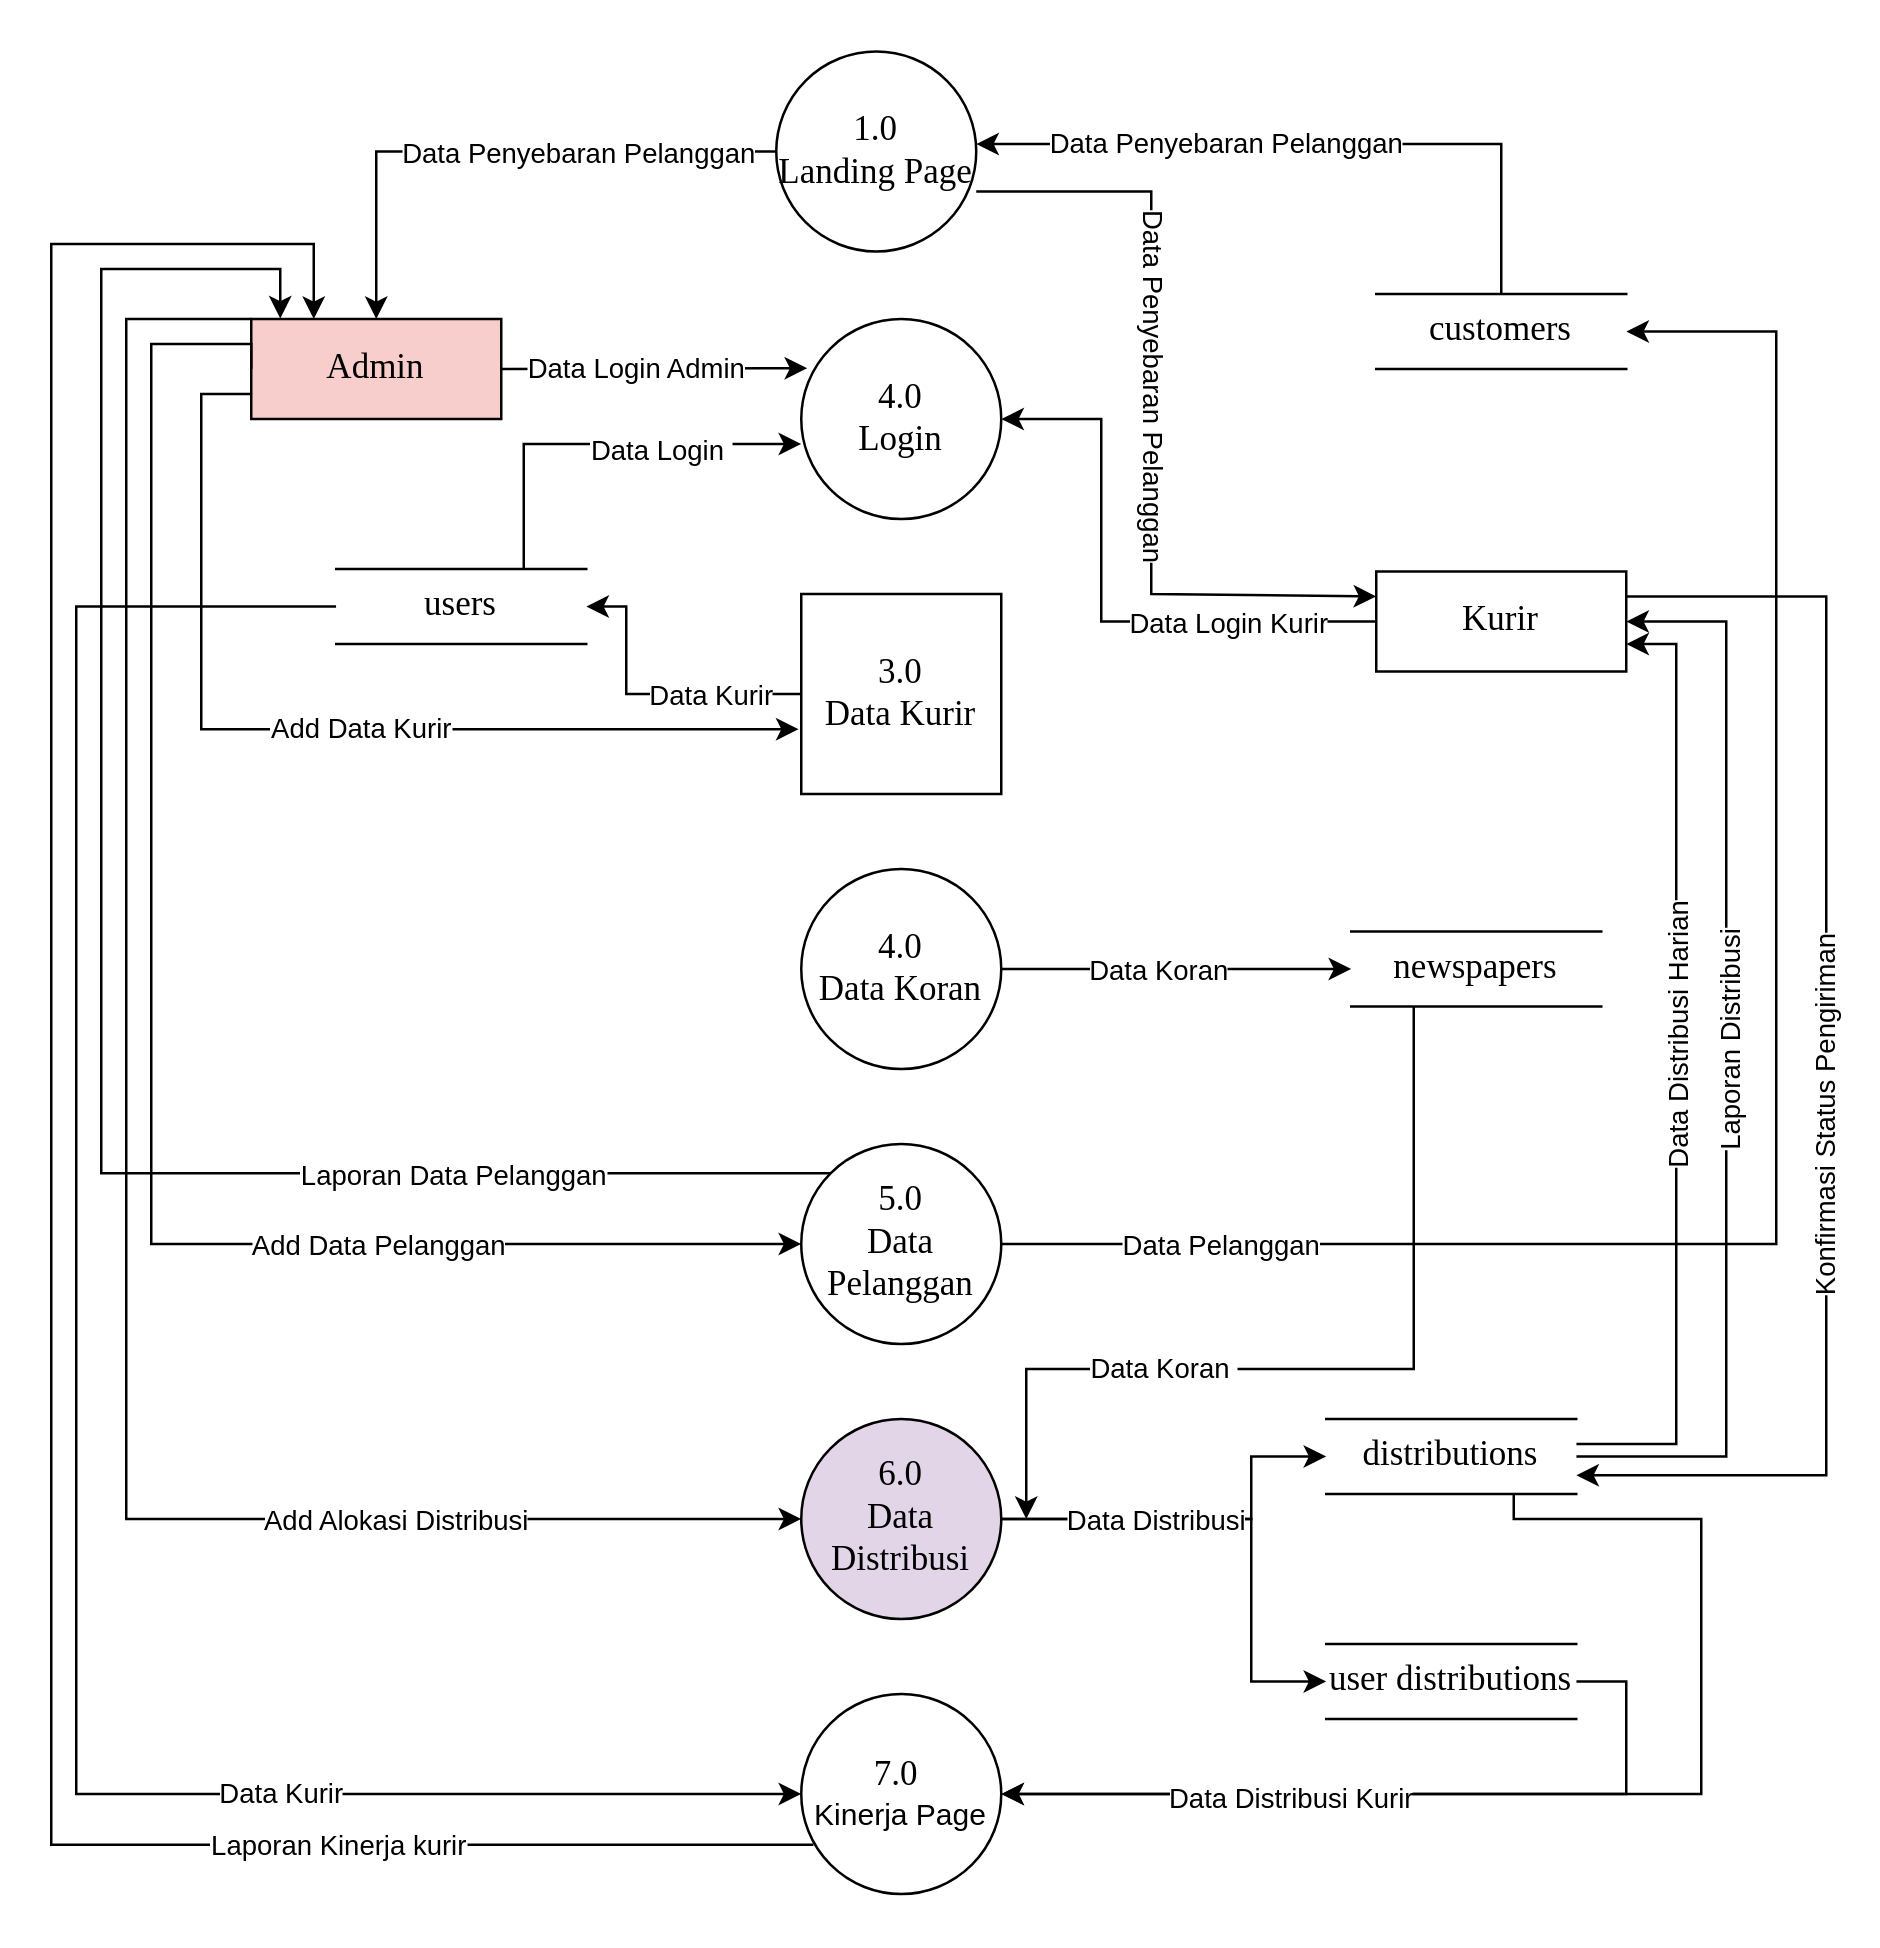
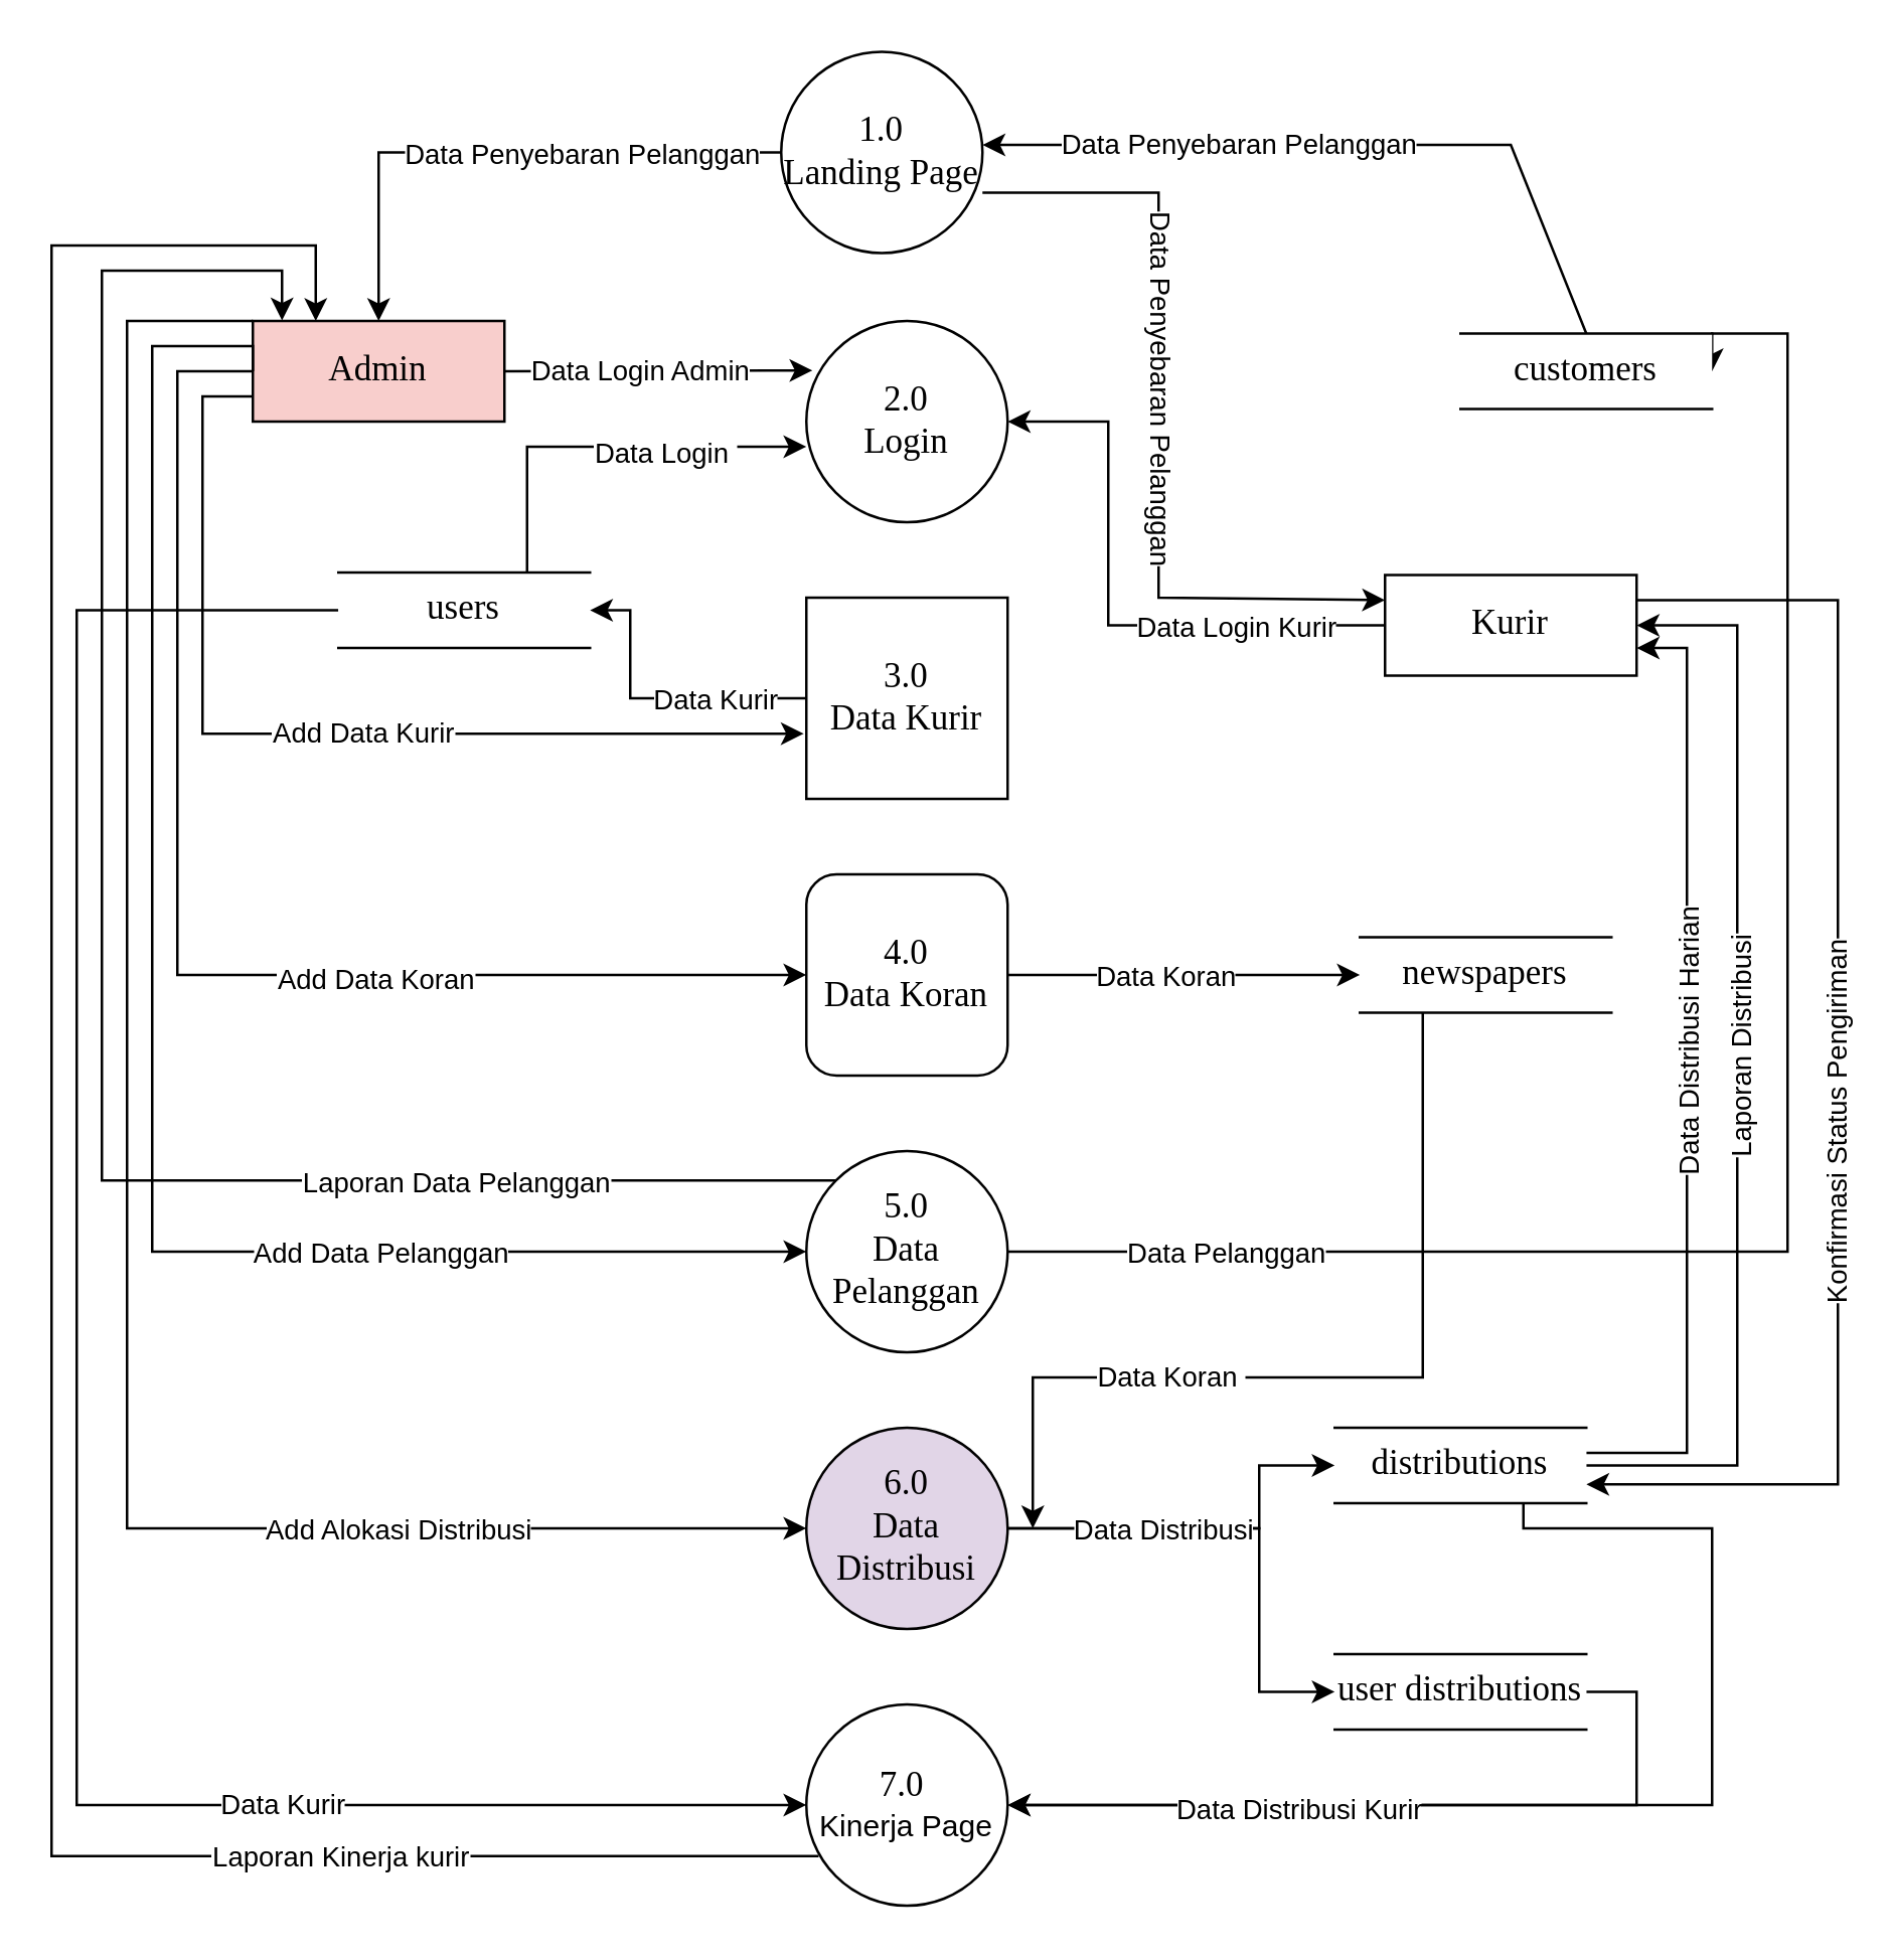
- <mxCell id="32" value="&lt;font style=&quot;font-size: 14px;&quot; face=&quot;Times New Roman&quot;&gt;customers&lt;/font&gt;" style="html=1;dashed=0;whiteSpace=wrap;shape=partialRectangle;right=0;left=0;" vertex="1" parent="1"><mxGeometry x="550" y="117" width="100" height="30" as="geometry" /></mxCell>
+ <mxCell id="32" value="&lt;font style=&quot;font-size: 14px;&quot; face=&quot;Times New Roman&quot;&gt;customers&lt;/font&gt;" style="html=1;dashed=0;whiteSpace=wrap;shape=partialRectangle;right=0;left=0;" vertex="1" parent="1"><mxGeometry x="580" y="132" width="100" height="30" as="geometry" /></mxCell>
- <mxCell id="3" value="&lt;font face=&quot;Times New Roman&quot; style=&quot;font-size: 14px;&quot;&gt;4.0&lt;br&gt;Login&lt;/font&gt;" style="ellipse;whiteSpace=wrap;html=1;aspect=fixed;" vertex="1" parent="1"><mxGeometry x="320" y="127" width="80" height="80" as="geometry" /></mxCell>
+ <mxCell id="3" value="&lt;font face=&quot;Times New Roman&quot; style=&quot;font-size: 14px;&quot;&gt;2.0&lt;br&gt;Login&lt;/font&gt;" style="ellipse;whiteSpace=wrap;html=1;aspect=fixed;" vertex="1" parent="1"><mxGeometry x="320" y="127" width="80" height="80" as="geometry" /></mxCell>
+ <mxCell id="19" style="edgeStyle=orthogonalEdgeStyle;rounded=0;orthogonalLoop=1;jettySize=auto;html=1;entryX=0;entryY=0.5;entryDx=0;entryDy=0;exitX=0;exitY=0.25;exitDx=0;exitDy=0;" edge="1" parent="1" source="23" target="9"><mxGeometry relative="1" as="geometry"><Array as="points"><mxPoint x="100" y="147" /><mxPoint x="70" y="147" /><mxPoint x="70" y="387" /></Array></mxGeometry></mxCell>
+ <mxCell id="20" value="Add Data Koran" style="edgeLabel;html=1;align=center;verticalAlign=middle;resizable=0;points=[];" vertex="1" connectable="0" parent="19"><mxGeometry x="0.35" y="-1" relative="1" as="geometry"><mxPoint as="offset" /></mxGeometry></mxCell>
- <mxCell id="9" value="&lt;font face=&quot;Times New Roman&quot; style=&quot;font-size: 14px;&quot;&gt;4.0&lt;br&gt;Data Koran&lt;/font&gt;" style="ellipse;whiteSpace=wrap;html=1;aspect=fixed;" vertex="1" parent="1"><mxGeometry x="320" y="347" width="80" height="80" as="geometry" /></mxCell>
+ <mxCell id="9" value="&lt;font face=&quot;Times New Roman&quot; style=&quot;font-size: 14px;&quot;&gt;4.0&lt;br&gt;Data Koran&lt;/font&gt;" style="whiteSpace=wrap;html=1;aspect=fixed;rounded=1;" vertex="1" parent="1"><mxGeometry x="320" y="347" width="80" height="80" as="geometry" /></mxCell>
